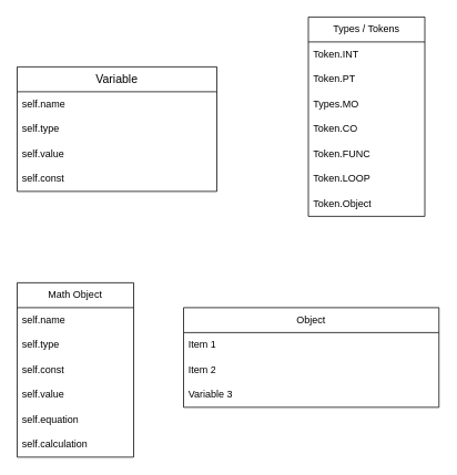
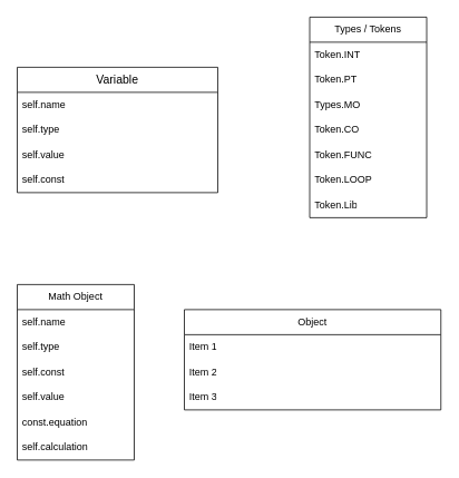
- <mxCell id="14" value="Token.Object" style="text;strokeColor=none;fillColor=none;align=left;verticalAlign=middle;spacingLeft=4;spacingRight=4;overflow=hidden;points=[[0,0.5],[1,0.5]];portConstraint=eastwest;rotatable=0;whiteSpace=wrap;html=1;" vertex="1" parent="7"><mxGeometry y="210" width="140" height="30" as="geometry" /></mxCell>
+ <mxCell id="14" value="Token.Lib" style="text;strokeColor=none;fillColor=none;align=left;verticalAlign=middle;spacingLeft=4;spacingRight=4;overflow=hidden;points=[[0,0.5],[1,0.5]];portConstraint=eastwest;rotatable=0;whiteSpace=wrap;html=1;" vertex="1" parent="7"><mxGeometry y="210" width="140" height="30" as="geometry" /></mxCell>
- <mxCell id="25" value="Variable 3" style="text;strokeColor=none;fillColor=none;align=left;verticalAlign=middle;spacingLeft=4;spacingRight=4;overflow=hidden;points=[[0,0.5],[1,0.5]];portConstraint=eastwest;rotatable=0;whiteSpace=wrap;html=1;" vertex="1" parent="22"><mxGeometry y="90" width="307" height="30" as="geometry" /></mxCell>
+ <mxCell id="25" value="Item 3" style="text;strokeColor=none;fillColor=none;align=left;verticalAlign=middle;spacingLeft=4;spacingRight=4;overflow=hidden;points=[[0,0.5],[1,0.5]];portConstraint=eastwest;rotatable=0;whiteSpace=wrap;html=1;" vertex="1" parent="22"><mxGeometry y="90" width="307" height="30" as="geometry" /></mxCell>
- <mxCell id="20" value="self.equation" style="text;strokeColor=none;fillColor=none;align=left;verticalAlign=middle;spacingLeft=4;spacingRight=4;overflow=hidden;points=[[0,0.5],[1,0.5]];portConstraint=eastwest;rotatable=0;whiteSpace=wrap;html=1;" vertex="1" parent="15"><mxGeometry y="150" width="140" height="30" as="geometry" /></mxCell>
+ <mxCell id="20" value="const.equation" style="text;strokeColor=none;fillColor=none;align=left;verticalAlign=middle;spacingLeft=4;spacingRight=4;overflow=hidden;points=[[0,0.5],[1,0.5]];portConstraint=eastwest;rotatable=0;whiteSpace=wrap;html=1;" vertex="1" parent="15"><mxGeometry y="150" width="140" height="30" as="geometry" /></mxCell>
